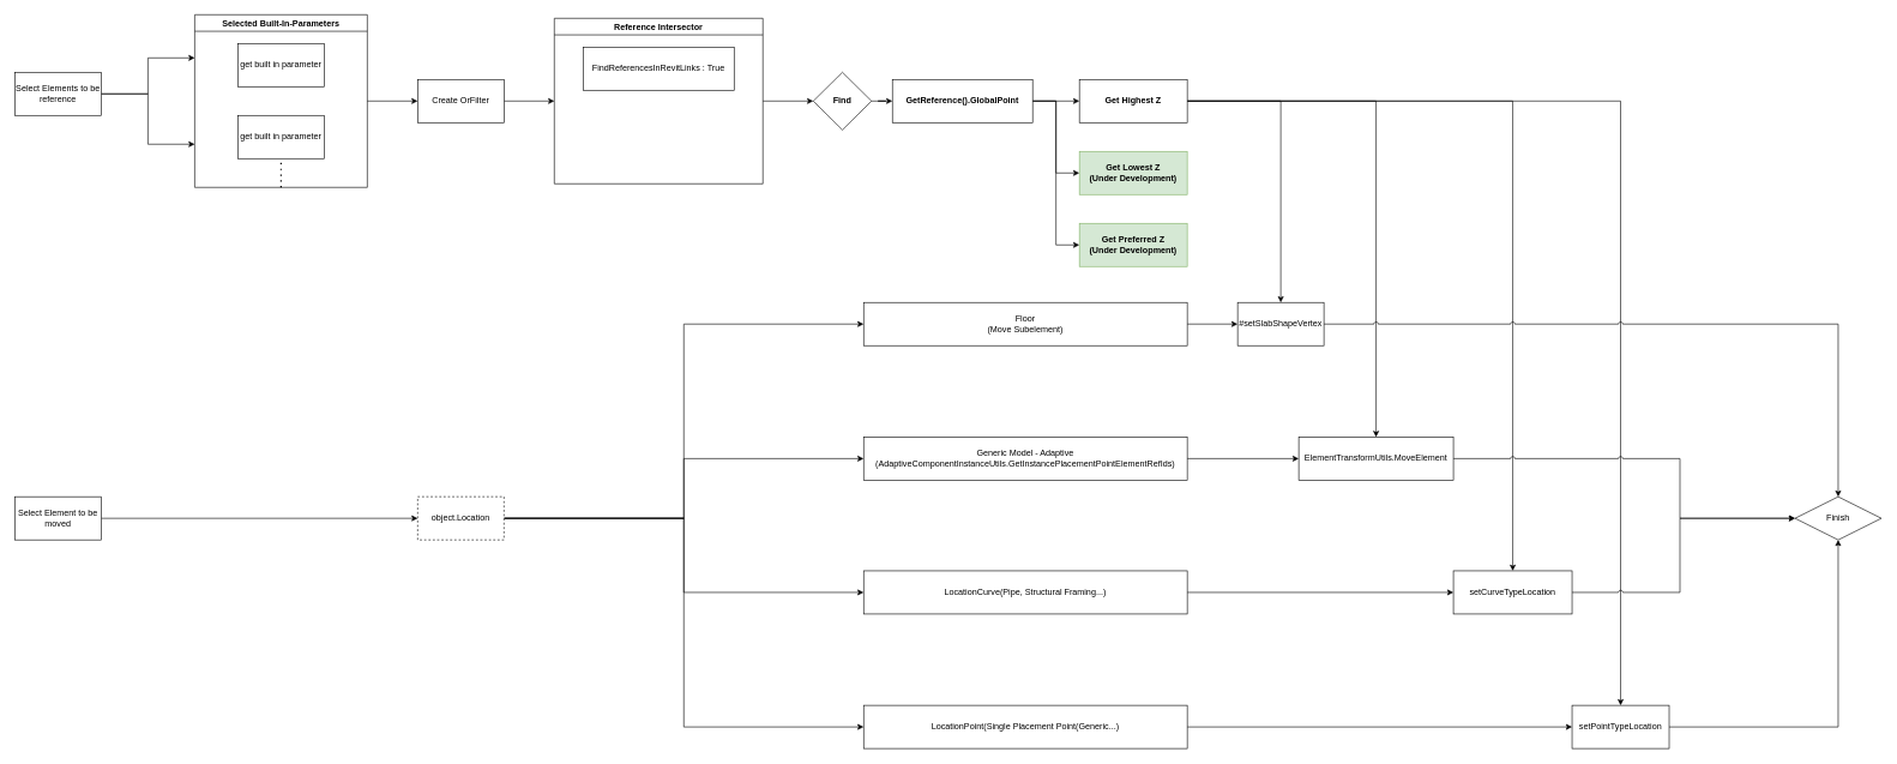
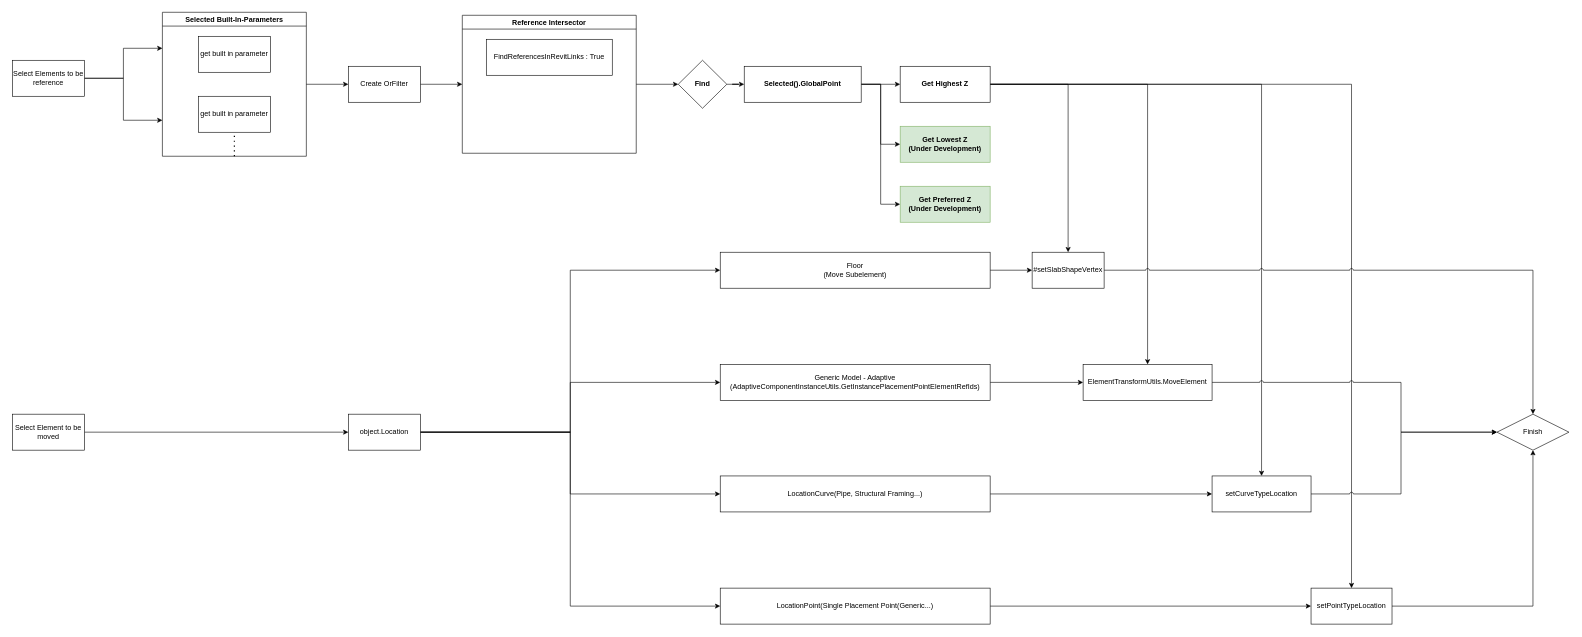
- <mxCell id="22" value="GetReference().GlobalPoint" style="whiteSpace=wrap;html=1;fontStyle=1;startSize=23;" parent="1" vertex="1"><mxGeometry x="1240" y="110" width="195" height="60" as="geometry" /></mxCell>
+ <mxCell id="22" value="Selected().GlobalPoint" style="whiteSpace=wrap;html=1;fontStyle=1;startSize=23;" parent="1" vertex="1"><mxGeometry x="1240" y="110" width="195" height="60" as="geometry" /></mxCell>
- <mxCell id="34" value="object.Location" style="rounded=0;whiteSpace=wrap;html=1;dashed=1;" parent="1" vertex="1"><mxGeometry x="580" y="690" width="120" height="60" as="geometry" /></mxCell>
+ <mxCell id="34" value="object.Location" style="rounded=0;whiteSpace=wrap;html=1;" parent="1" vertex="1"><mxGeometry x="580" y="690" width="120" height="60" as="geometry" /></mxCell>
